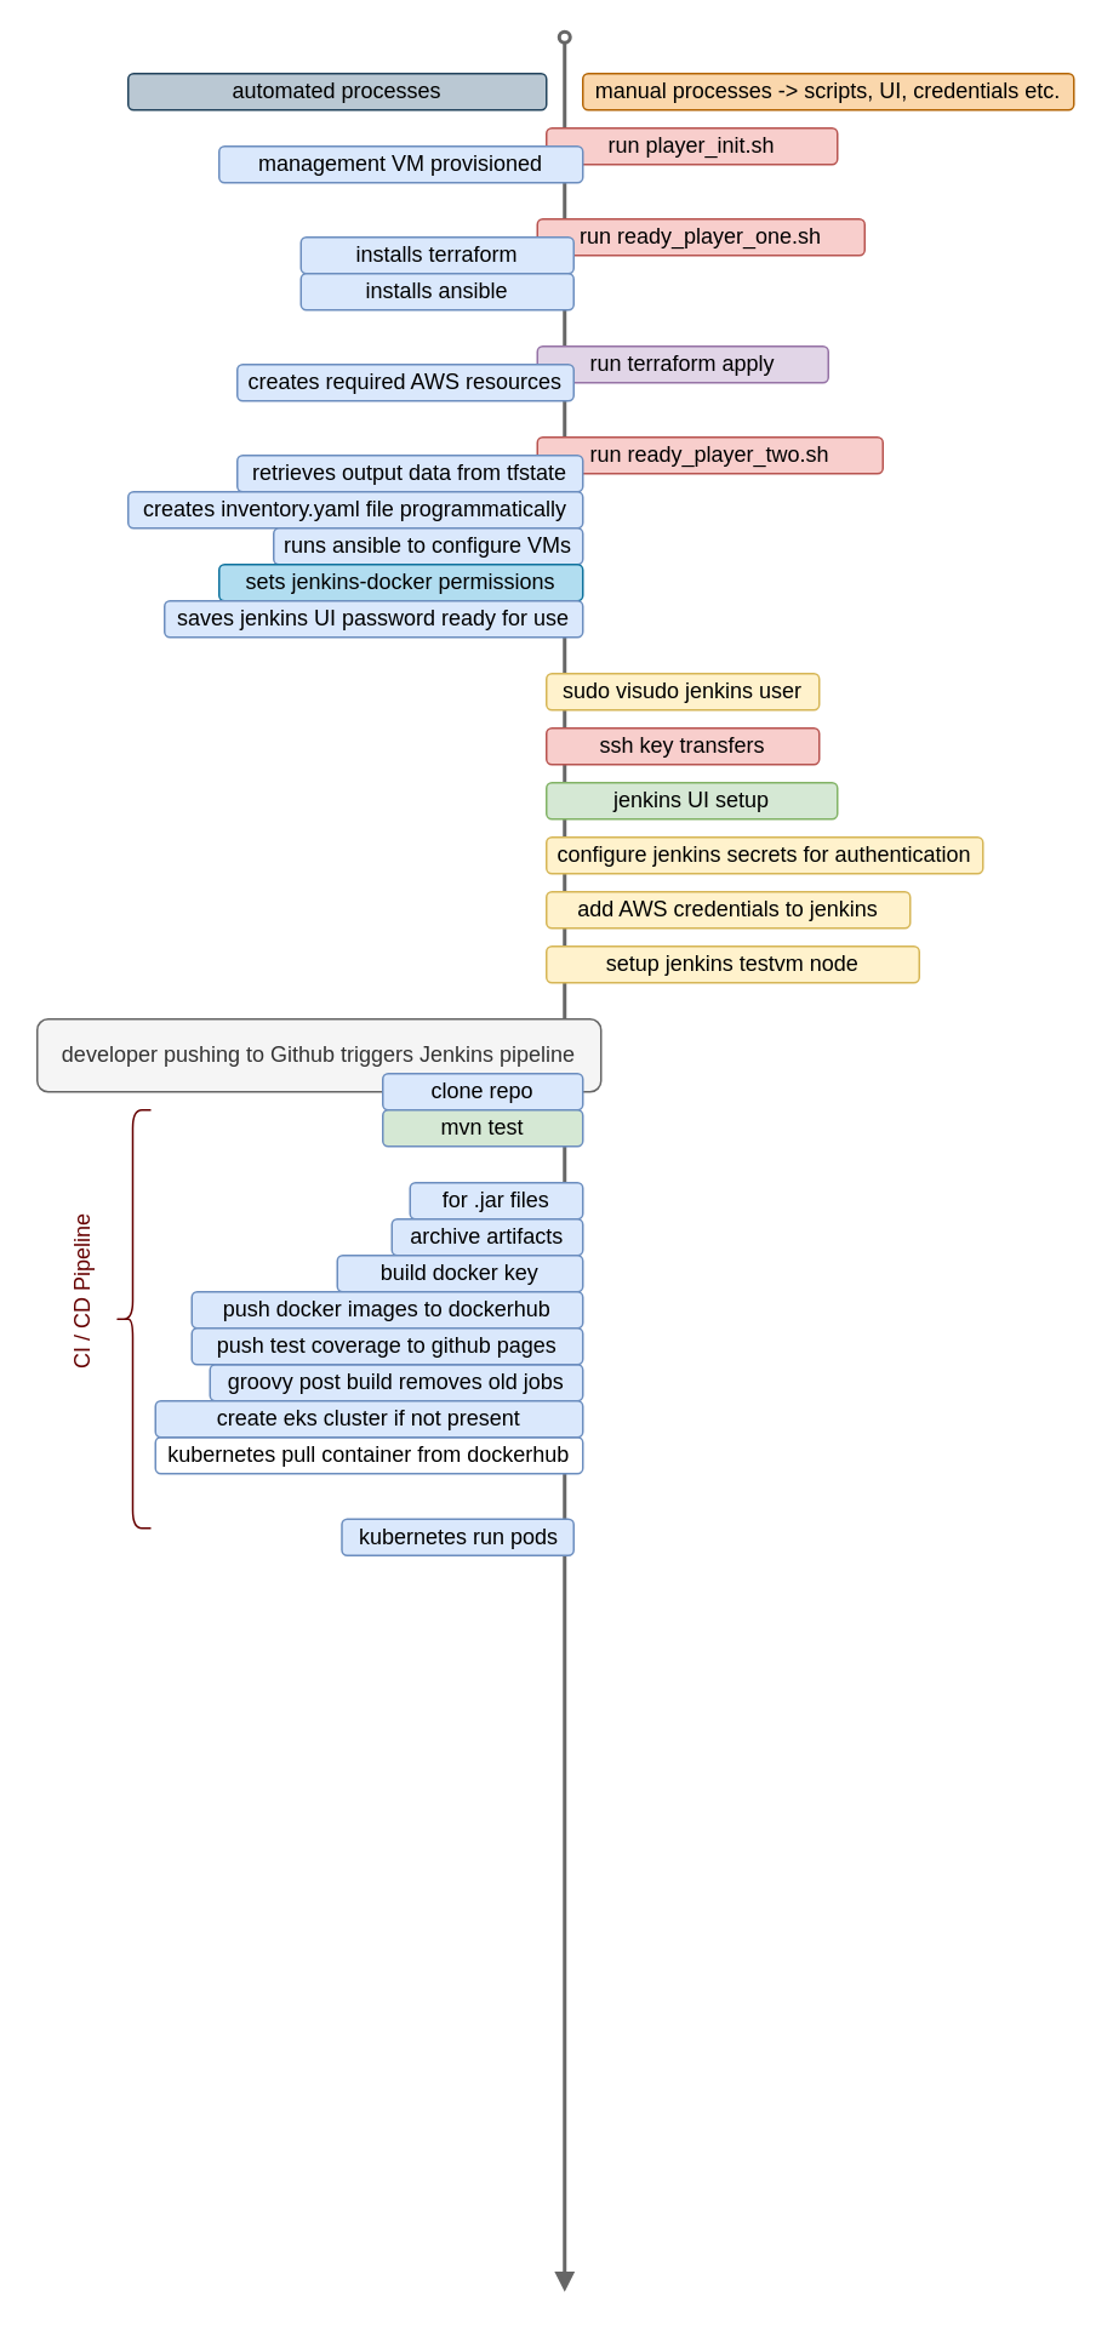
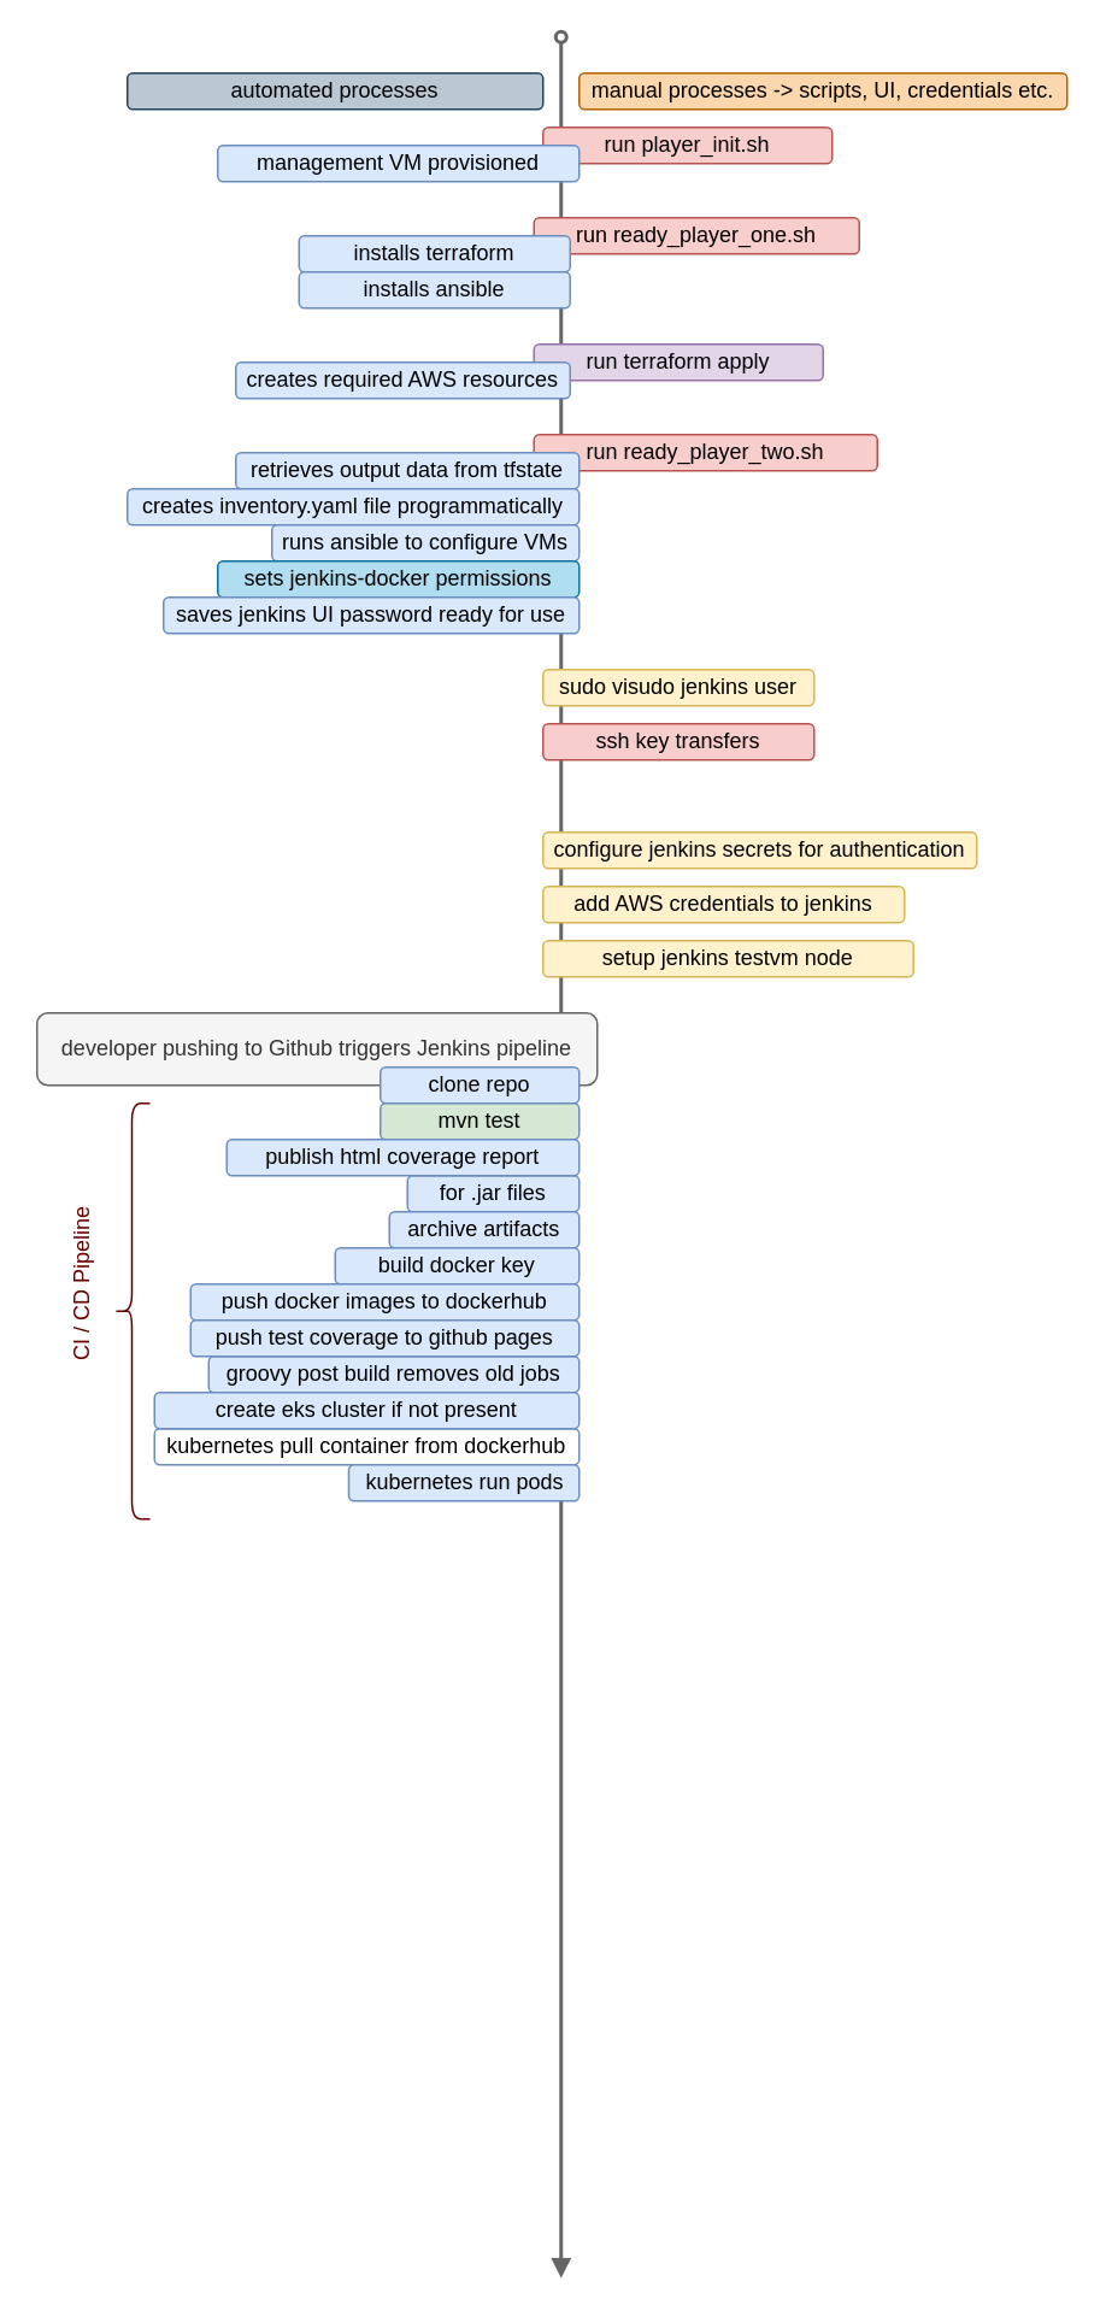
- <mxCell id="11" value="jenkins UI setup" style="rounded=1;whiteSpace=wrap;html=1;fillColor=#d5e8d4;strokeColor=#82b366;" parent="1" vertex="1"><mxGeometry x="300" y="430" width="160" height="20" as="geometry" /></mxCell>
+ <mxCell id="30" value="publish html coverage report" style="rounded=1;whiteSpace=wrap;html=1;fillColor=#dae8fc;strokeColor=#6c8ebf;" parent="1" vertex="1"><mxGeometry x="125" y="630" width="195" height="20" as="geometry" /></mxCell>
- <mxCell id="34" value="kubernetes run pods" style="rounded=1;whiteSpace=wrap;html=1;fillColor=#dae8fc;strokeColor=#6c8ebf;" vertex="1" parent="1"><mxGeometry x="187.5" y="835" width="127.5" height="20" as="geometry" /></mxCell>
+ <mxCell id="34" value="kubernetes run pods" style="rounded=1;whiteSpace=wrap;html=1;fillColor=#dae8fc;strokeColor=#6c8ebf;" vertex="1" parent="1"><mxGeometry x="192.5" y="810" width="127.5" height="20" as="geometry" /></mxCell>
